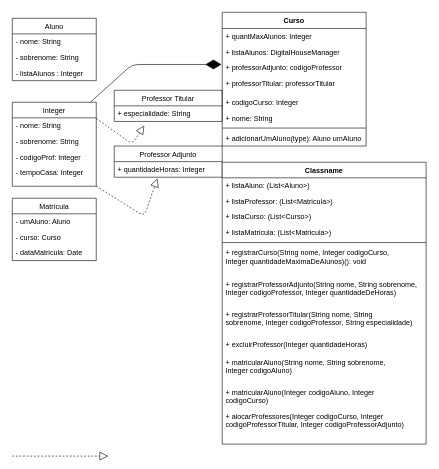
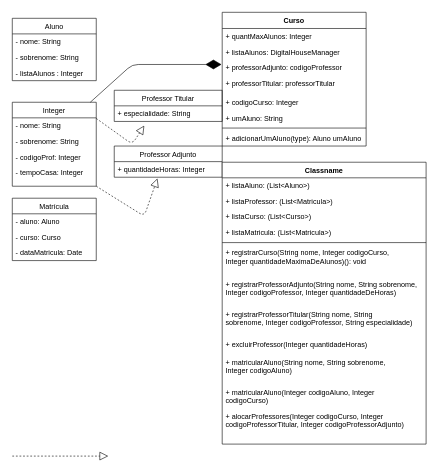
- <mxCell id="27" value="+ nome: String" style="text;strokeColor=none;fillColor=none;align=left;verticalAlign=top;spacingLeft=4;spacingRight=4;overflow=hidden;rotatable=0;points=[[0,0.5],[1,0.5]];portConstraint=eastwest;" parent="21" vertex="1"><mxGeometry y="163" width="240" height="26" as="geometry" /></mxCell>
+ <mxCell id="27" value="+ umAluno: String" style="text;strokeColor=none;fillColor=none;align=left;verticalAlign=top;spacingLeft=4;spacingRight=4;overflow=hidden;rotatable=0;points=[[0,0.5],[1,0.5]];portConstraint=eastwest;" parent="21" vertex="1"><mxGeometry y="163" width="240" height="26" as="geometry" /></mxCell>
- <mxCell id="18" value="- umAluno: Aluno" style="text;strokeColor=none;fillColor=none;align=left;verticalAlign=top;spacingLeft=4;spacingRight=4;overflow=hidden;rotatable=0;points=[[0,0.5],[1,0.5]];portConstraint=eastwest;" parent="17" vertex="1"><mxGeometry y="26" width="140" height="26" as="geometry" /></mxCell>
+ <mxCell id="18" value="- aluno: Aluno" style="text;strokeColor=none;fillColor=none;align=left;verticalAlign=top;spacingLeft=4;spacingRight=4;overflow=hidden;rotatable=0;points=[[0,0.5],[1,0.5]];portConstraint=eastwest;" parent="17" vertex="1"><mxGeometry y="26" width="140" height="26" as="geometry" /></mxCell>
